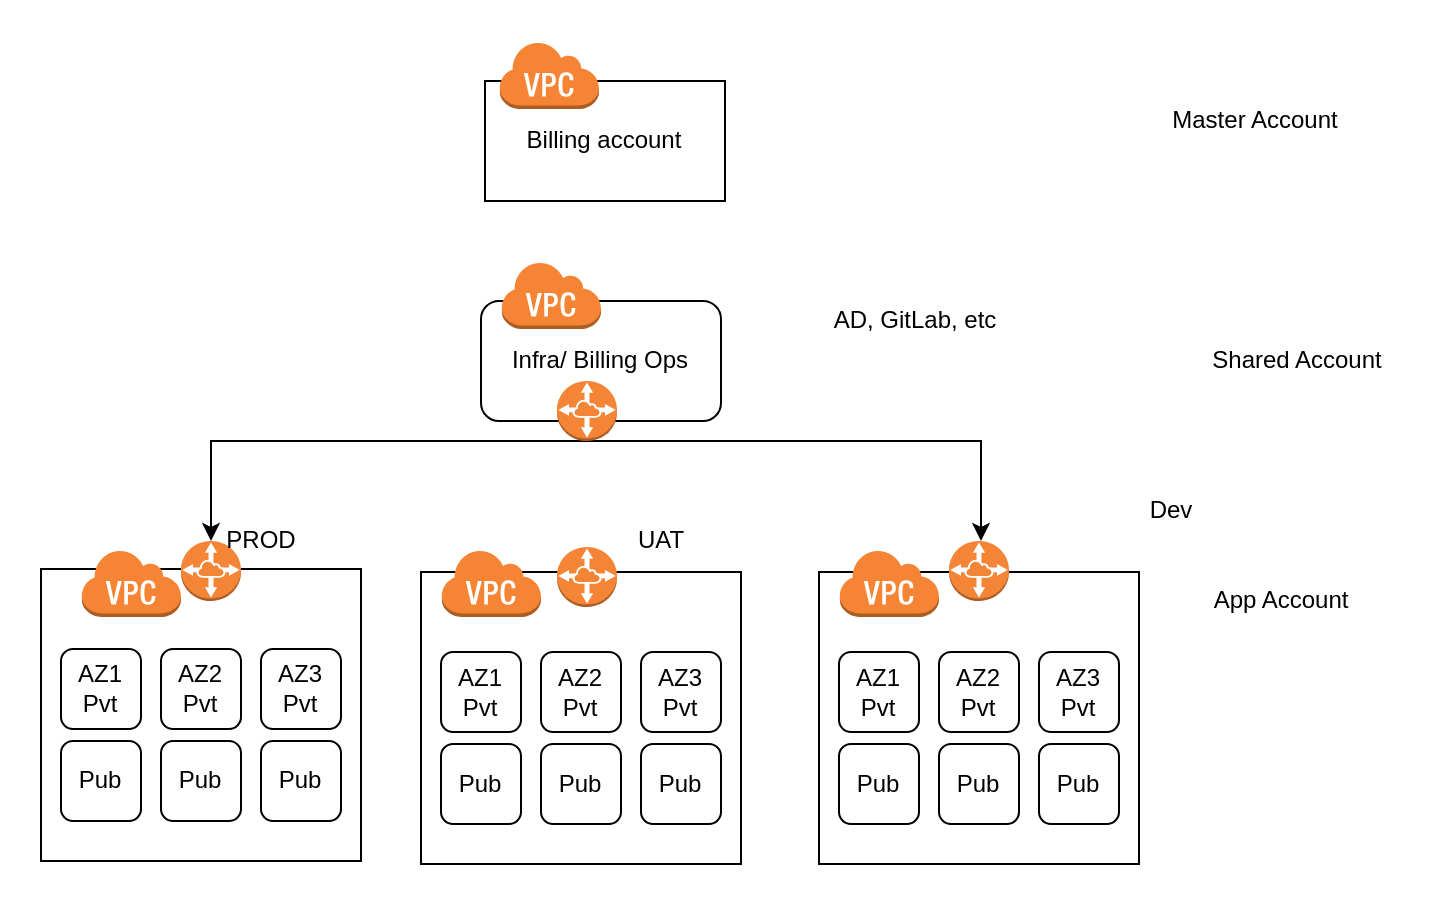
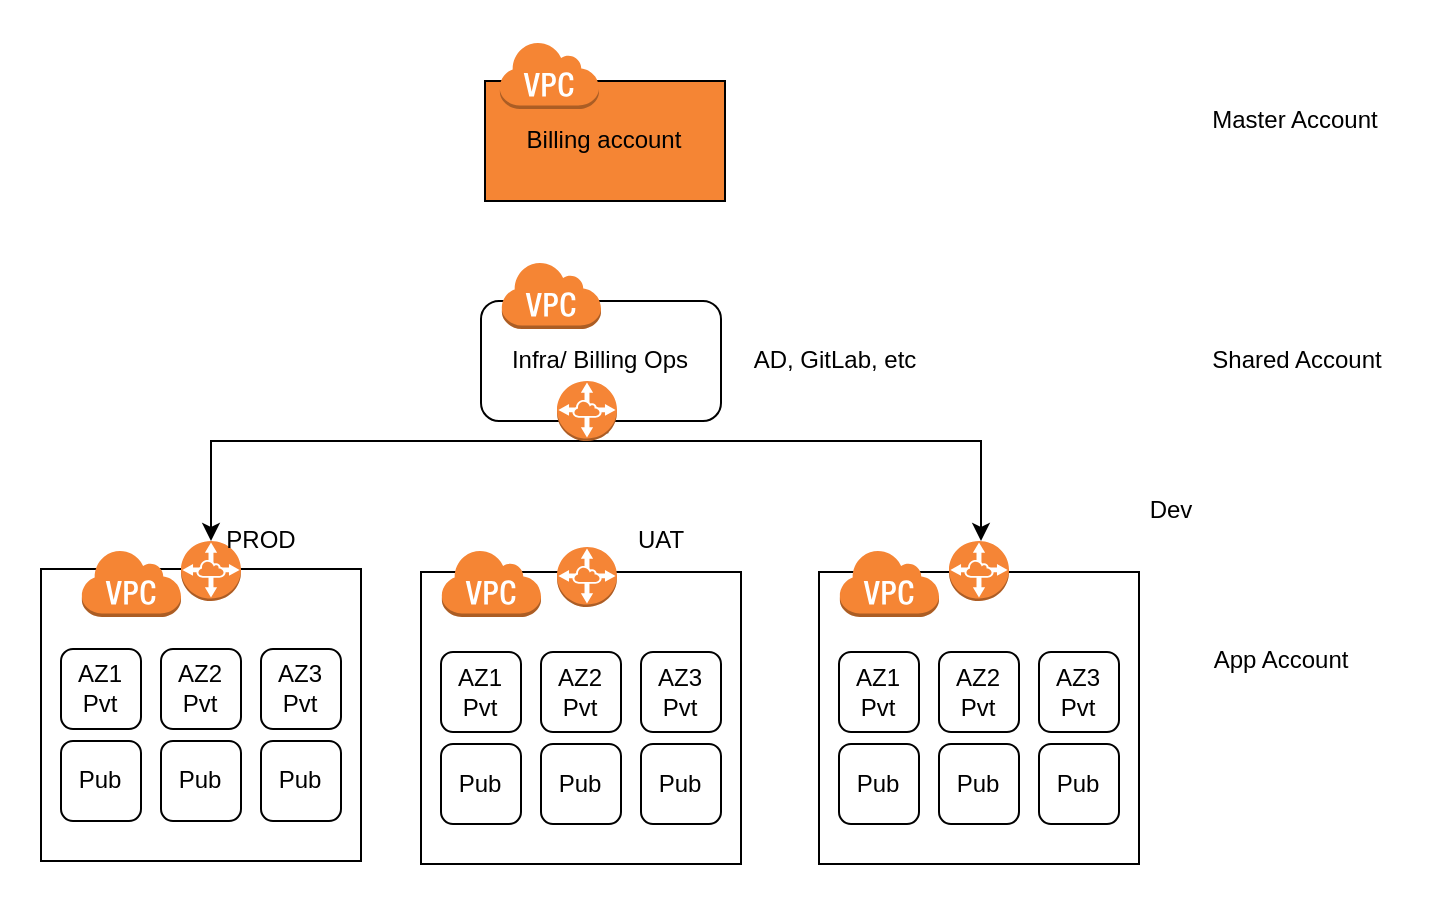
- <mxCell id="36" value="Master Account" style="text;html=1;align=center;verticalAlign=middle;resizable=0;points=[];autosize=1;strokeColor=none;fillColor=none;" vertex="1" parent="1"><mxGeometry x="572" y="45" width="110" height="30" as="geometry" /></mxCell>
+ <mxCell id="36" value="Master Account" style="text;html=1;align=center;verticalAlign=middle;resizable=0;points=[];autosize=1;strokeColor=none;fillColor=none;" vertex="1" parent="1"><mxGeometry x="592" y="45" width="110" height="30" as="geometry" /></mxCell>
- <mxCell id="2" value="Billing account" style="rounded=0;whiteSpace=wrap;html=1;" vertex="1" parent="1"><mxGeometry x="242" y="40" width="120" height="60" as="geometry" /></mxCell>
+ <mxCell id="2" value="Billing account" style="rounded=0;whiteSpace=wrap;html=1;fillColor=#f58534;" vertex="1" parent="1"><mxGeometry x="242" y="40" width="120" height="60" as="geometry" /></mxCell>
- <mxCell id="42" value="AD, GitLab, etc" style="text;html=1;align=center;verticalAlign=middle;resizable=0;points=[];autosize=1;strokeColor=none;fillColor=none;" vertex="1" parent="1"><mxGeometry x="407" y="145" width="100" height="30" as="geometry" /></mxCell>
+ <mxCell id="42" value="AD, GitLab, etc" style="text;html=1;align=center;verticalAlign=middle;resizable=0;points=[];autosize=1;strokeColor=none;fillColor=none;" vertex="1" parent="1"><mxGeometry x="367" y="165" width="100" height="30" as="geometry" /></mxCell>
- <mxCell id="38" value="App Account" style="text;html=1;align=center;verticalAlign=middle;resizable=0;points=[];autosize=1;strokeColor=none;fillColor=none;" vertex="1" parent="1"><mxGeometry x="595" y="285" width="90" height="30" as="geometry" /></mxCell>
+ <mxCell id="38" value="App Account" style="text;html=1;align=center;verticalAlign=middle;resizable=0;points=[];autosize=1;strokeColor=none;fillColor=none;" vertex="1" parent="1"><mxGeometry x="595" y="315" width="90" height="30" as="geometry" /></mxCell>
